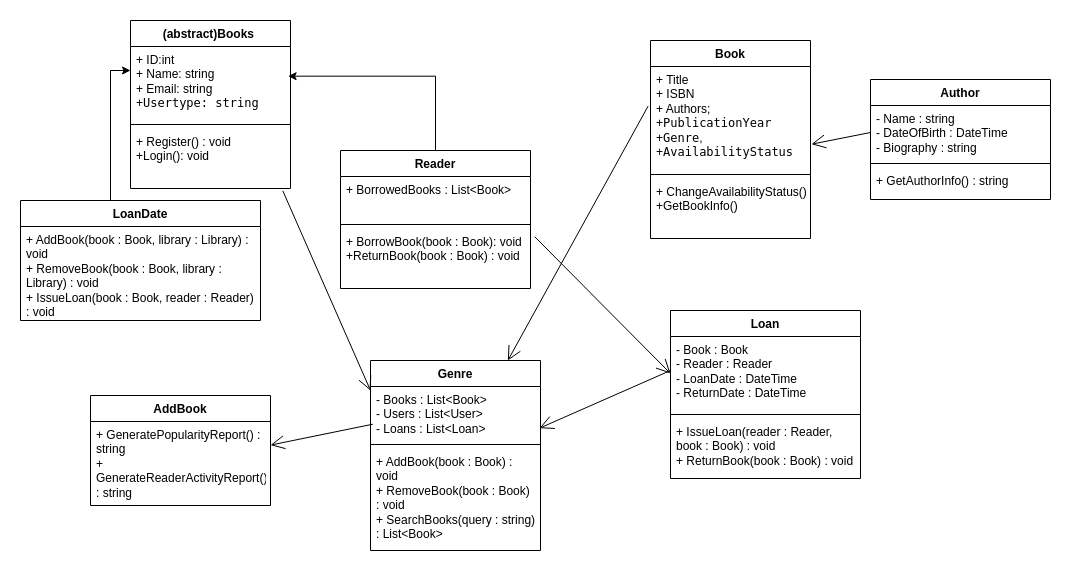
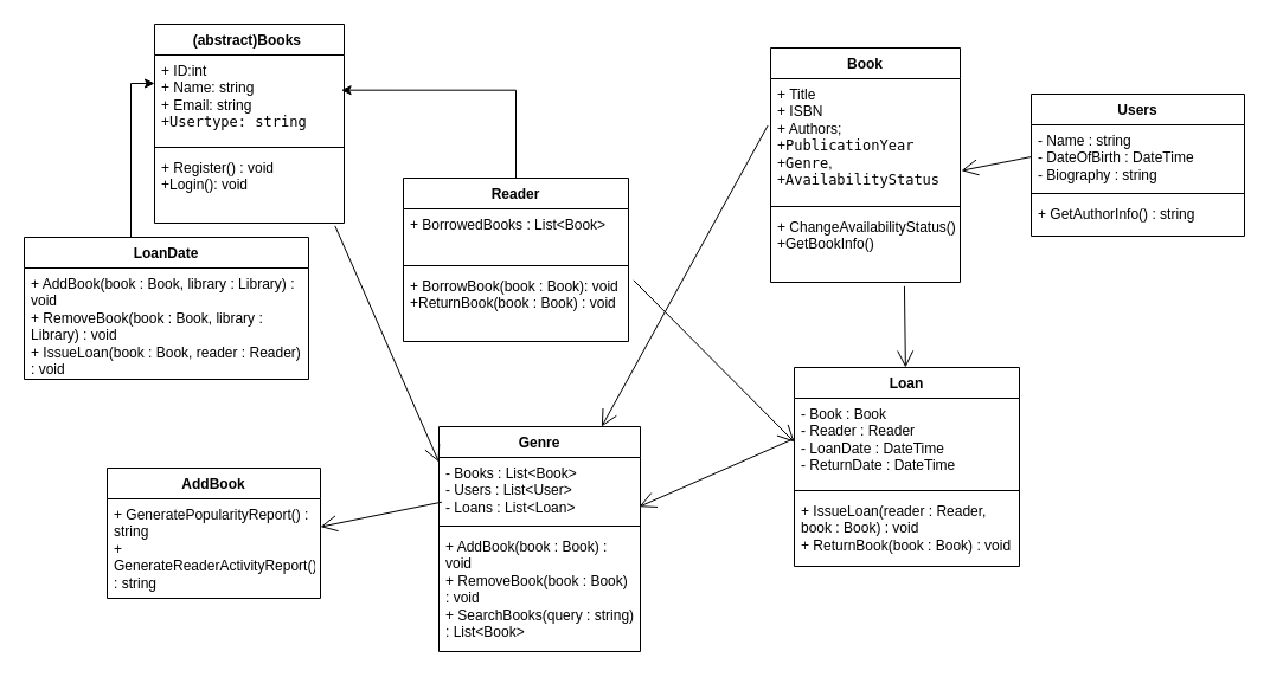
- <mxCell id="31" value="Author" style="swimlane;fontStyle=1;align=center;verticalAlign=top;childLayout=stackLayout;horizontal=1;startSize=26;horizontalStack=0;resizeParent=1;resizeParentMax=0;resizeLast=0;collapsible=1;marginBottom=0;whiteSpace=wrap;html=1;" vertex="1" parent="1"><mxGeometry x="870" y="79" width="180" height="120" as="geometry" /></mxCell>
+ <mxCell id="31" value="Users" style="swimlane;fontStyle=1;align=center;verticalAlign=top;childLayout=stackLayout;horizontal=1;startSize=26;horizontalStack=0;resizeParent=1;resizeParentMax=0;resizeLast=0;collapsible=1;marginBottom=0;whiteSpace=wrap;html=1;" vertex="1" parent="1"><mxGeometry x="870" y="79" width="180" height="120" as="geometry" /></mxCell>
+ <mxCell id="23" value="" style="endArrow=open;endFill=1;endSize=12;html=1;rounded=0;exitX=0.706;exitY=1.056;exitDx=0;exitDy=0;exitPerimeter=0;" edge="1" parent="1" source="5" target="18"><mxGeometry width="160" relative="1" as="geometry"><mxPoint x="660" y="266" as="sourcePoint" /><mxPoint x="750" y="329" as="targetPoint" /></mxGeometry></mxCell>
